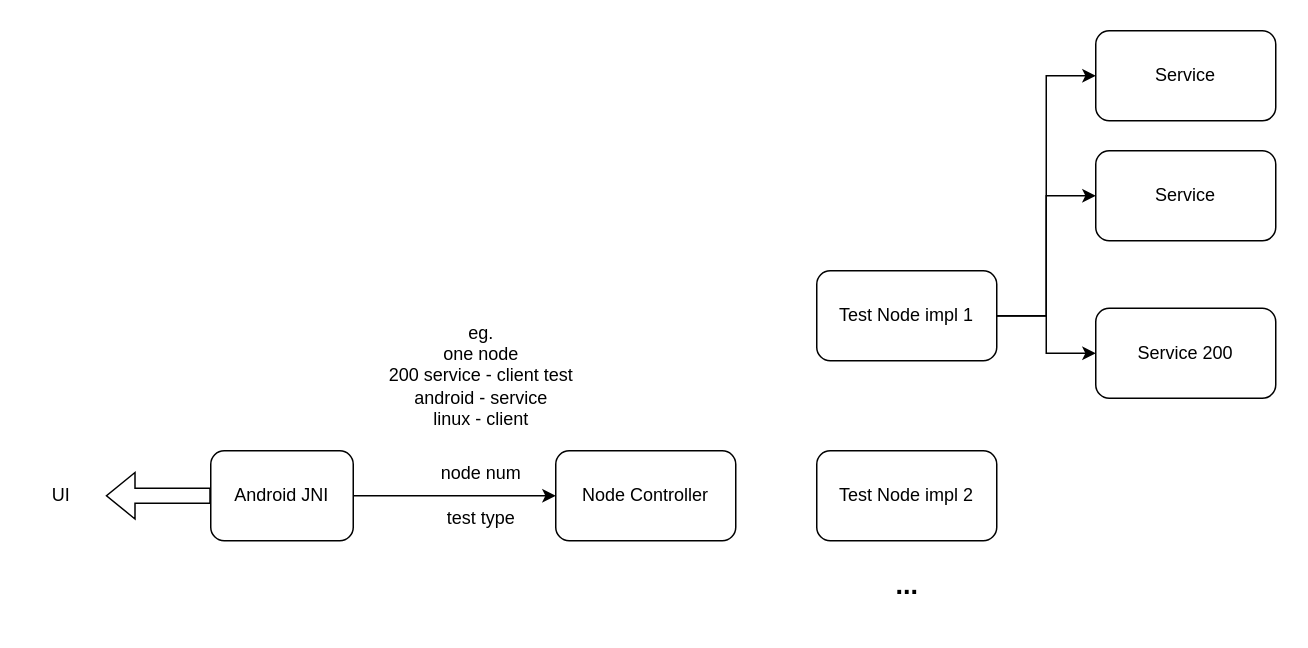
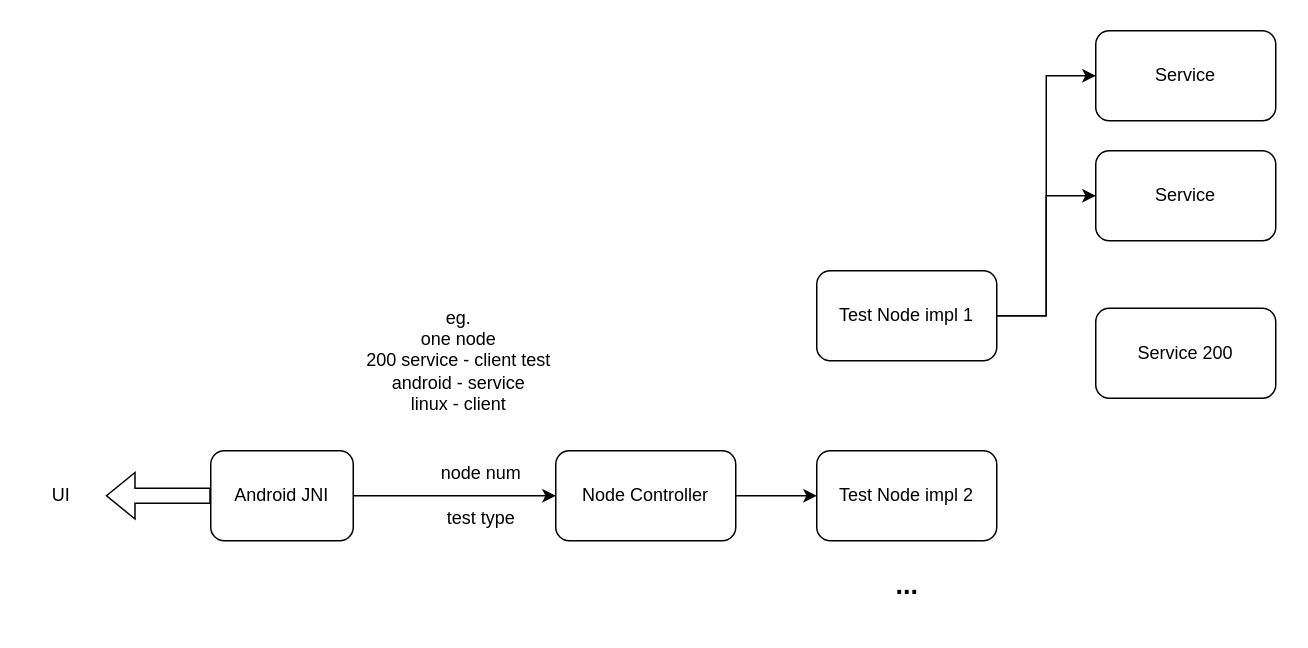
- <mxCell id="11" style="edgeStyle=orthogonalEdgeStyle;rounded=0;orthogonalLoop=1;jettySize=auto;html=1;exitX=1;exitY=0.5;exitDx=0;exitDy=0;entryX=0;entryY=0.5;entryDx=0;entryDy=0;" edge="1" parent="1" source="12" target="19"><mxGeometry relative="1" as="geometry" /></mxCell>
- <mxCell id="16" value="eg.&lt;div&gt;one node&lt;/div&gt;&lt;div&gt;200 service - client test&lt;/div&gt;&lt;div&gt;android - service&lt;/div&gt;&lt;div&gt;linux - client&lt;/div&gt;" style="text;html=1;align=center;verticalAlign=middle;resizable=0;points=[];autosize=1;strokeColor=none;fillColor=none;" vertex="1" parent="1"><mxGeometry x="245" y="205" width="150" height="90" as="geometry" /></mxCell>
+ <mxCell id="16" value="eg.&lt;div&gt;one node&lt;/div&gt;&lt;div&gt;200 service - client test&lt;/div&gt;&lt;div&gt;android - service&lt;/div&gt;&lt;div&gt;linux - client&lt;/div&gt;" style="text;html=1;align=center;verticalAlign=middle;resizable=0;points=[];autosize=1;strokeColor=none;fillColor=none;" vertex="1" parent="1"><mxGeometry x="230" y="195" width="150" height="90" as="geometry" /></mxCell>
+ <mxCell id="6" style="edgeStyle=orthogonalEdgeStyle;rounded=0;orthogonalLoop=1;jettySize=auto;html=1;exitX=1;exitY=0.5;exitDx=0;exitDy=0;entryX=0;entryY=0.5;entryDx=0;entryDy=0;" edge="1" parent="1" source="7" target="13"><mxGeometry relative="1" as="geometry" /></mxCell>
